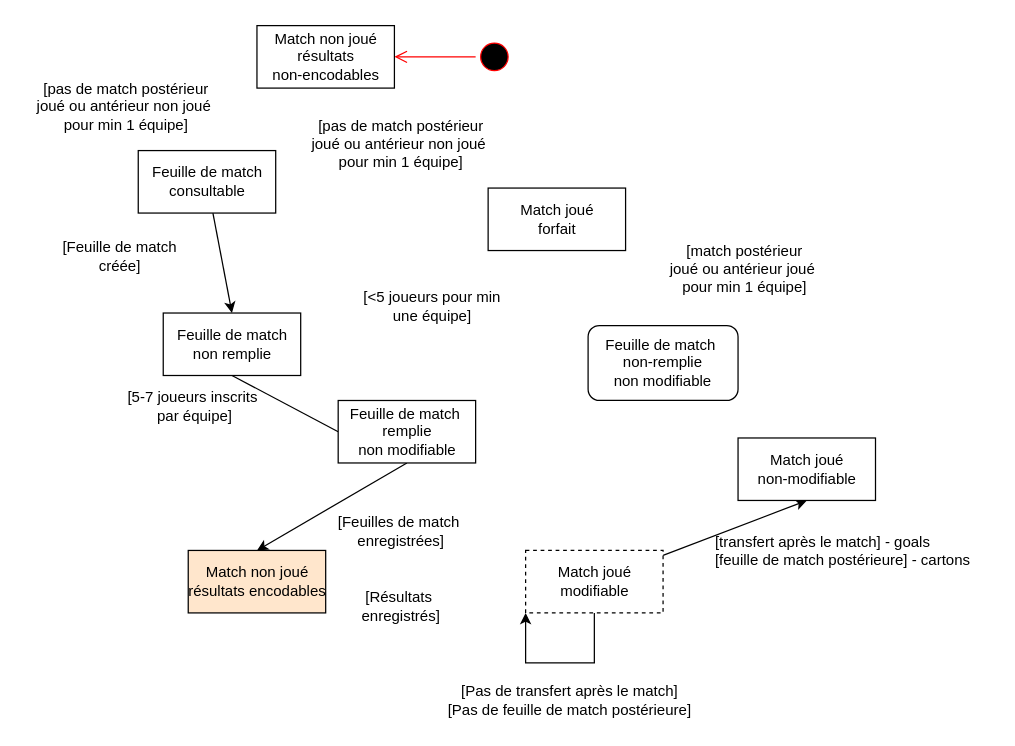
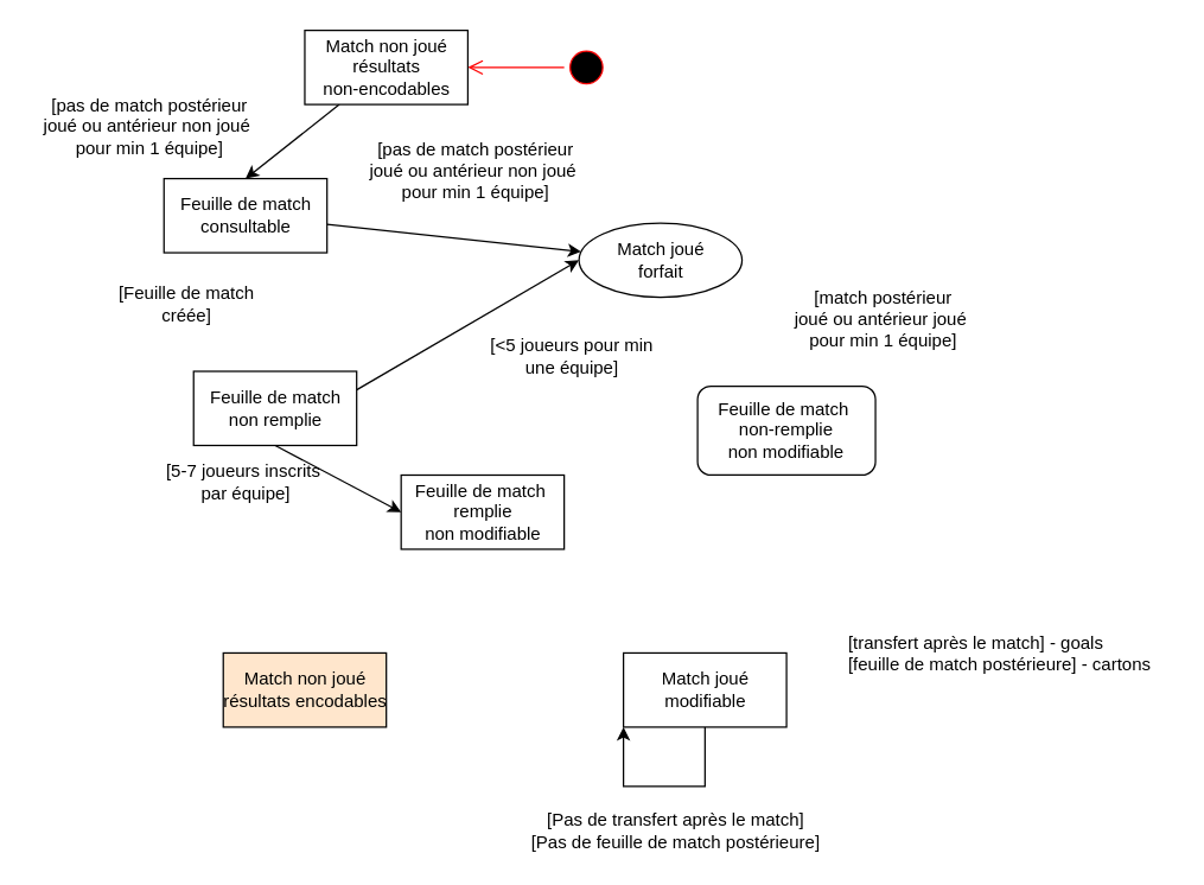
+ <mxCell id="4" style="rounded=0;orthogonalLoop=1;jettySize=auto;html=1;entryX=0.5;entryY=0;entryDx=0;entryDy=0;" parent="1" source="6" target="21" edge="1"><mxGeometry relative="1" as="geometry"><mxPoint x="205" y="110" as="targetPoint" /></mxGeometry></mxCell>
- <mxCell id="15" value="Match joué&lt;br&gt;forfait" style="html=1;" parent="1" vertex="1"><mxGeometry x="390" y="150" width="110" height="50" as="geometry" /></mxCell>
+ <mxCell id="15" value="Match joué&lt;br&gt;forfait" style="ellipse;html=1;" parent="1" vertex="1"><mxGeometry x="390" y="150" width="110" height="50" as="geometry" /></mxCell>
- <mxCell id="16" value="[Feuille de match &lt;br&gt;créée]" style="text;html=1;align=center;verticalAlign=middle;resizable=0;points=[];autosize=1;" parent="1" vertex="1"><mxGeometry x="40" y="190" width="110" height="30" as="geometry" /></mxCell>
+ <mxCell id="16" value="[Feuille de match &lt;br&gt;créée]" style="text;html=1;align=center;verticalAlign=middle;resizable=0;points=[];autosize=1;" parent="1" vertex="1"><mxGeometry y="190" width="110" height="30" as="geometry" x="70" /></mxCell>
- <mxCell id="20" style="edgeStyle=none;rounded=0;orthogonalLoop=1;jettySize=auto;html=1;entryX=0.5;entryY=0;entryDx=0;entryDy=0;" parent="1" source="21" target="8" edge="1"><mxGeometry relative="1" as="geometry" /></mxCell>
+ <mxCell id="20" style="edgeStyle=none;rounded=0;orthogonalLoop=1;jettySize=auto;html=1;" parent="1" source="21" target="15" edge="1"><mxGeometry relative="1" as="geometry" /></mxCell>
+ <mxCell id="5" style="rounded=0;orthogonalLoop=1;jettySize=auto;html=1;entryX=0;entryY=0.5;entryDx=0;entryDy=0;exitX=1;exitY=0.25;exitDx=0;exitDy=0;" parent="1" source="8" target="15" edge="1"><mxGeometry relative="1" as="geometry" /></mxCell>
- <mxCell id="14" value="[&amp;lt;5 joueurs pour min&lt;br&gt;une équipe]" style="text;html=1;align=center;verticalAlign=middle;resizable=0;points=[];autosize=1;" parent="1" vertex="1"><mxGeometry x="280" y="230" width="130" height="30" as="geometry" /></mxCell>
+ <mxCell id="14" value="[&amp;lt;5 joueurs pour min&lt;br&gt;une équipe]" style="text;html=1;align=center;verticalAlign=middle;resizable=0;points=[];autosize=1;" parent="1" vertex="1"><mxGeometry x="320" y="225" width="130" height="30" as="geometry" /></mxCell>
- <mxCell id="9" value="[5-7 joueurs inscrits&amp;nbsp;&lt;br&gt;par équipe]" style="text;html=1;align=center;verticalAlign=middle;resizable=0;points=[];autosize=1;" parent="1" vertex="1"><mxGeometry x="95" y="310" width="120" height="30" as="geometry" /></mxCell>
+ <mxCell id="9" value="[5-7 joueurs inscrits&amp;nbsp;&lt;br&gt;par équipe]" style="text;html=1;align=center;verticalAlign=middle;resizable=0;points=[];autosize=1;" parent="1" vertex="1"><mxGeometry x="105" y="310" width="120" height="30" as="geometry" /></mxCell>
- <mxCell id="7" style="rounded=0;orthogonalLoop=1;jettySize=auto;html=1;exitX=0.5;exitY=1;exitDx=0;exitDy=0;entryX=0;entryY=0.5;entryDx=0;entryDy=0;endArrow=none;" parent="1" source="8" target="11" edge="1"><mxGeometry relative="1" as="geometry" /></mxCell>
+ <mxCell id="7" style="rounded=0;orthogonalLoop=1;jettySize=auto;html=1;exitX=0.5;exitY=1;exitDx=0;exitDy=0;entryX=0;entryY=0.5;entryDx=0;entryDy=0;" parent="1" source="8" target="11" edge="1"><mxGeometry relative="1" as="geometry" /></mxCell>
- <mxCell id="28" value="Match joué&lt;br&gt;non-modifiable" style="html=1;" vertex="1" parent="1"><mxGeometry x="590" y="350" width="110" height="50" as="geometry" /></mxCell>
- <mxCell id="10" style="rounded=0;orthogonalLoop=1;jettySize=auto;html=1;entryX=0.5;entryY=0;entryDx=0;entryDy=0;exitX=0.5;exitY=1;exitDx=0;exitDy=0;" parent="1" source="11" target="12" edge="1"><mxGeometry relative="1" as="geometry" /></mxCell>
- <mxCell id="17" style="rounded=0;orthogonalLoop=1;jettySize=auto;html=1;entryX=0.5;entryY=1;entryDx=0;entryDy=0;" edge="1" parent="1" source="18" target="28"><mxGeometry relative="1" as="geometry" /></mxCell>
- <mxCell id="26" value="[Feuilles de match&amp;nbsp;&lt;br&gt;enregistrées]" style="text;html=1;align=center;verticalAlign=middle;resizable=0;points=[];autosize=1;" vertex="1" parent="1"><mxGeometry x="260" y="410" width="120" height="30" as="geometry" /></mxCell>
- <mxCell id="18" value="Match joué&lt;br&gt;modifiable" style="html=1;dashed=1;" parent="1" vertex="1"><mxGeometry x="420" y="440" width="110" height="50" as="geometry" /></mxCell>
+ <mxCell id="18" value="Match joué&lt;br&gt;modifiable" style="html=1;" parent="1" vertex="1"><mxGeometry x="420" y="440" width="110" height="50" as="geometry" /></mxCell>
- <mxCell id="13" value="[Résultats&amp;nbsp;&lt;br&gt;enregistrés]" style="text;html=1;align=center;verticalAlign=middle;resizable=0;points=[];autosize=1;" parent="1" vertex="1"><mxGeometry x="280" y="470" width="80" height="30" as="geometry" /></mxCell>
